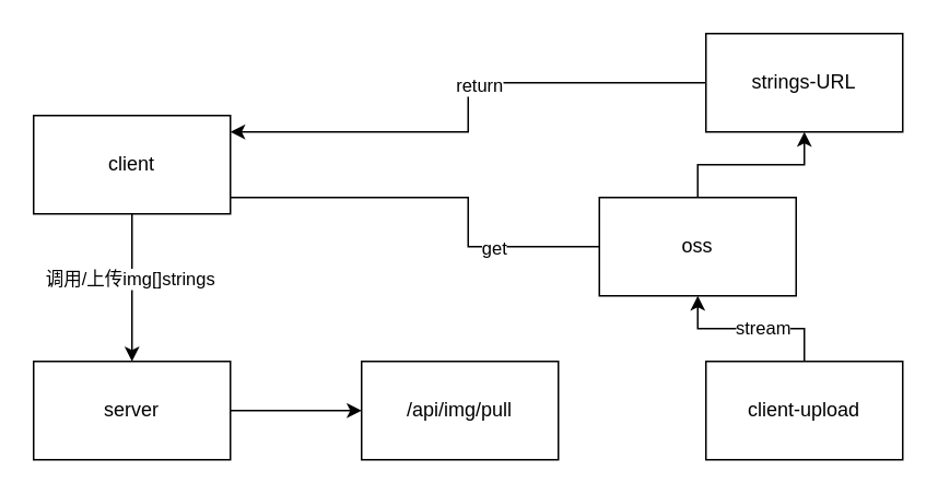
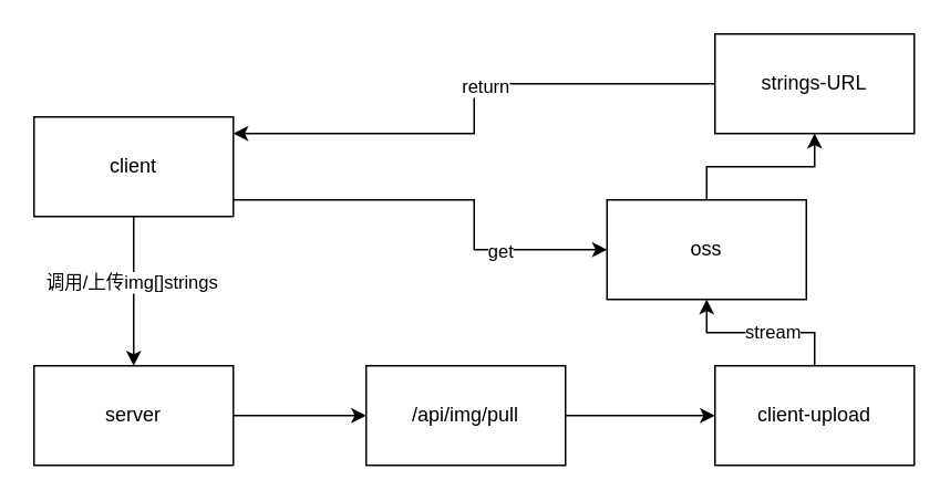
- <mxCell id="8" style="edgeStyle=orthogonalEdgeStyle;rounded=0;orthogonalLoop=1;jettySize=auto;html=1;entryX=0;entryY=0.5;entryDx=0;entryDy=0;endArrow=none;" parent="1" source="10" target="17" edge="1"><mxGeometry relative="1" as="geometry"><Array as="points"><mxPoint x="285" y="120" /><mxPoint x="285" y="150" /></Array></mxGeometry></mxCell>
+ <mxCell id="8" style="edgeStyle=orthogonalEdgeStyle;rounded=0;orthogonalLoop=1;jettySize=auto;html=1;entryX=0;entryY=0.5;entryDx=0;entryDy=0;" parent="1" source="10" target="17" edge="1"><mxGeometry relative="1" as="geometry"><Array as="points"><mxPoint x="285" y="120" /><mxPoint x="285" y="150" /></Array></mxGeometry></mxCell>
+ <mxCell id="11" value="" style="edgeStyle=orthogonalEdgeStyle;rounded=0;orthogonalLoop=1;jettySize=auto;html=1;" parent="1" source="12" target="15" edge="1"><mxGeometry relative="1" as="geometry" /></mxCell>
